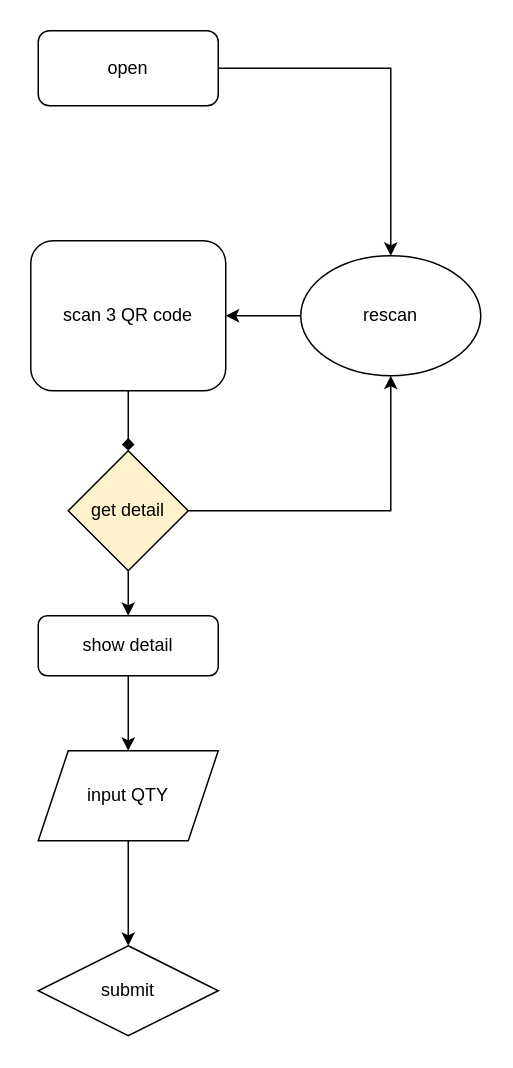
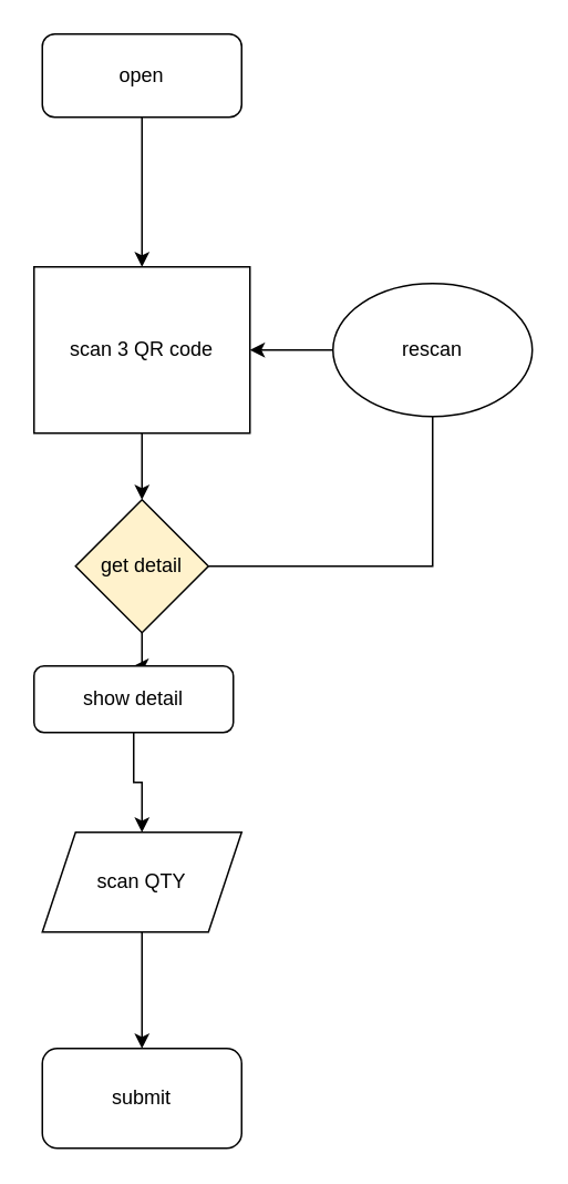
- <mxCell id="2" style="edgeStyle=orthogonalEdgeStyle;rounded=0;orthogonalLoop=1;jettySize=auto;html=1;" edge="1" parent="1" source="3" target="15"><mxGeometry relative="1" as="geometry" /></mxCell>
+ <mxCell id="2" style="edgeStyle=orthogonalEdgeStyle;rounded=0;orthogonalLoop=1;jettySize=auto;html=1;" edge="1" parent="1" source="3" target="5"><mxGeometry relative="1" as="geometry" /></mxCell>
- <mxCell id="5" value="scan 3 QR code" style="rounded=1;whiteSpace=wrap;html=1;" vertex="1" parent="1"><mxGeometry x="20" y="160" width="130" height="100" as="geometry" /></mxCell>
+ <mxCell id="5" value="scan 3 QR code" style="whiteSpace=wrap;html=1;rounded=0;" vertex="1" parent="1"><mxGeometry x="20" y="160" width="130" height="100" as="geometry" /></mxCell>
- <mxCell id="6" style="edgeStyle=orthogonalEdgeStyle;rounded=0;orthogonalLoop=1;jettySize=auto;html=1;" edge="1" parent="1" source="8" target="15"><mxGeometry relative="1" as="geometry"><mxPoint x="230" y="260" as="targetPoint" /></mxGeometry></mxCell>
+ <mxCell id="6" style="edgeStyle=orthogonalEdgeStyle;rounded=0;orthogonalLoop=1;jettySize=auto;html=1;endArrow=none;" edge="1" parent="1" source="8" target="15"><mxGeometry relative="1" as="geometry"><mxPoint x="230" y="260" as="targetPoint" /></mxGeometry></mxCell>
- <mxCell id="4" style="edgeStyle=orthogonalEdgeStyle;rounded=0;orthogonalLoop=1;jettySize=auto;html=1;entryX=0.5;entryY=0;entryDx=0;entryDy=0;endArrow=diamond;" edge="1" parent="1" source="5" target="8"><mxGeometry relative="1" as="geometry" /></mxCell>
+ <mxCell id="4" style="edgeStyle=orthogonalEdgeStyle;rounded=0;orthogonalLoop=1;jettySize=auto;html=1;entryX=0.5;entryY=0;entryDx=0;entryDy=0;" edge="1" parent="1" source="5" target="8"><mxGeometry relative="1" as="geometry" /></mxCell>
- <mxCell id="10" value="show detail" style="rounded=1;whiteSpace=wrap;html=1;" vertex="1" parent="1"><mxGeometry x="25" y="410" width="120" height="40" as="geometry" /></mxCell>
+ <mxCell id="10" value="show detail" style="rounded=1;whiteSpace=wrap;html=1;" vertex="1" parent="1"><mxGeometry x="20" y="400" width="120" height="40" as="geometry" /></mxCell>
- <mxCell id="12" value="input QTY" style="shape=parallelogram;perimeter=parallelogramPerimeter;whiteSpace=wrap;html=1;fixedSize=1;" vertex="1" parent="1"><mxGeometry x="25" y="500" width="120" height="60" as="geometry" /></mxCell>
+ <mxCell id="12" value="scan QTY" style="shape=parallelogram;perimeter=parallelogramPerimeter;whiteSpace=wrap;html=1;fixedSize=1;" vertex="1" parent="1"><mxGeometry x="25" y="500" width="120" height="60" as="geometry" /></mxCell>
- <mxCell id="13" value="submit" style="rhombus;whiteSpace=wrap;html=1;" vertex="1" parent="1"><mxGeometry x="25" y="630" width="120" height="60" as="geometry" /></mxCell>
+ <mxCell id="13" value="submit" style="rounded=1;whiteSpace=wrap;html=1;" vertex="1" parent="1"><mxGeometry x="25" y="630" width="120" height="60" as="geometry" /></mxCell>
